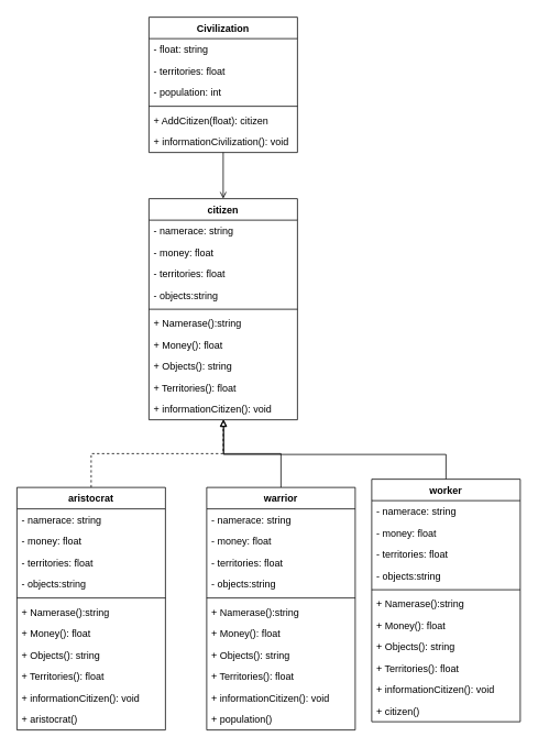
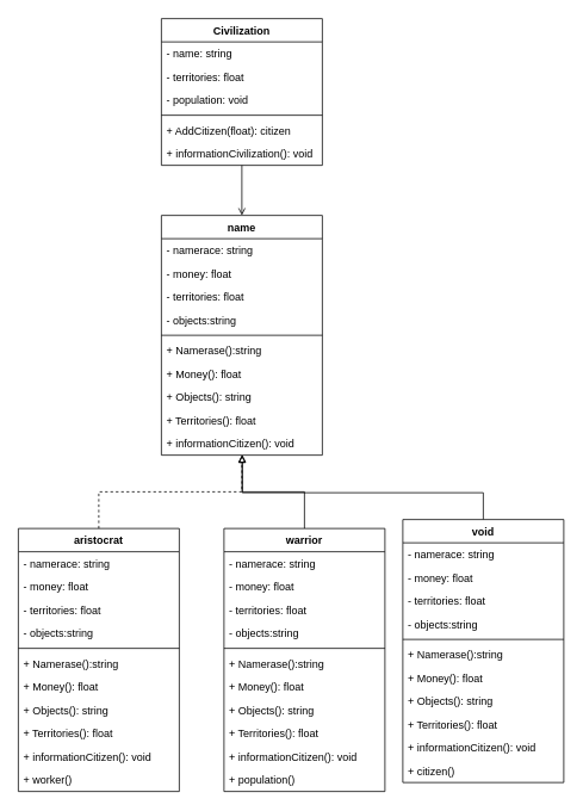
- <mxCell id="15" value="- float: string" style="text;strokeColor=none;fillColor=none;align=left;verticalAlign=top;spacingLeft=4;spacingRight=4;overflow=hidden;rotatable=0;points=[[0,0.5],[1,0.5]];portConstraint=eastwest;" parent="14" vertex="1"><mxGeometry y="26" width="180" height="26" as="geometry" /></mxCell>
+ <mxCell id="15" value="- name: string" style="text;strokeColor=none;fillColor=none;align=left;verticalAlign=top;spacingLeft=4;spacingRight=4;overflow=hidden;rotatable=0;points=[[0,0.5],[1,0.5]];portConstraint=eastwest;" parent="14" vertex="1"><mxGeometry y="26" width="180" height="26" as="geometry" /></mxCell>
- <mxCell id="17" value="- population: int" style="text;strokeColor=none;fillColor=none;align=left;verticalAlign=top;spacingLeft=4;spacingRight=4;overflow=hidden;rotatable=0;points=[[0,0.5],[1,0.5]];portConstraint=eastwest;" parent="14" vertex="1"><mxGeometry y="78" width="180" height="26" as="geometry" /></mxCell>
+ <mxCell id="17" value="- population: void" style="text;strokeColor=none;fillColor=none;align=left;verticalAlign=top;spacingLeft=4;spacingRight=4;overflow=hidden;rotatable=0;points=[[0,0.5],[1,0.5]];portConstraint=eastwest;" parent="14" vertex="1"><mxGeometry y="78" width="180" height="26" as="geometry" /></mxCell>
- <mxCell id="2" value="citizen" style="swimlane;fontStyle=1;align=center;verticalAlign=top;childLayout=stackLayout;horizontal=1;startSize=26;horizontalStack=0;resizeParent=1;resizeParentMax=0;resizeLast=0;collapsible=1;marginBottom=0;" parent="1" vertex="1"><mxGeometry x="180" y="240" width="180" height="268" as="geometry" /></mxCell>
+ <mxCell id="2" value="name" style="swimlane;fontStyle=1;align=center;verticalAlign=top;childLayout=stackLayout;horizontal=1;startSize=26;horizontalStack=0;resizeParent=1;resizeParentMax=0;resizeLast=0;collapsible=1;marginBottom=0;" parent="1" vertex="1"><mxGeometry x="180" y="240" width="180" height="268" as="geometry" /></mxCell>
- <mxCell id="48" value="worker" style="swimlane;fontStyle=1;align=center;verticalAlign=top;childLayout=stackLayout;horizontal=1;startSize=26;horizontalStack=0;resizeParent=1;resizeParentMax=0;resizeLast=0;collapsible=1;marginBottom=0;" parent="1" vertex="1"><mxGeometry x="450" y="580" width="180" height="294" as="geometry" /></mxCell>
+ <mxCell id="48" value="void" style="swimlane;fontStyle=1;align=center;verticalAlign=top;childLayout=stackLayout;horizontal=1;startSize=26;horizontalStack=0;resizeParent=1;resizeParentMax=0;resizeLast=0;collapsible=1;marginBottom=0;" parent="1" vertex="1"><mxGeometry x="450" y="580" width="180" height="294" as="geometry" /></mxCell>
- <mxCell id="33" value="+ aristocrat()" style="text;strokeColor=none;fillColor=none;align=left;verticalAlign=top;spacingLeft=4;spacingRight=4;overflow=hidden;rotatable=0;points=[[0,0.5],[1,0.5]];portConstraint=eastwest;" parent="22" vertex="1"><mxGeometry y="268" width="180" height="26" as="geometry" /></mxCell>
+ <mxCell id="33" value="+ worker()" style="text;strokeColor=none;fillColor=none;align=left;verticalAlign=top;spacingLeft=4;spacingRight=4;overflow=hidden;rotatable=0;points=[[0,0.5],[1,0.5]];portConstraint=eastwest;" parent="22" vertex="1"><mxGeometry y="268" width="180" height="26" as="geometry" /></mxCell>
